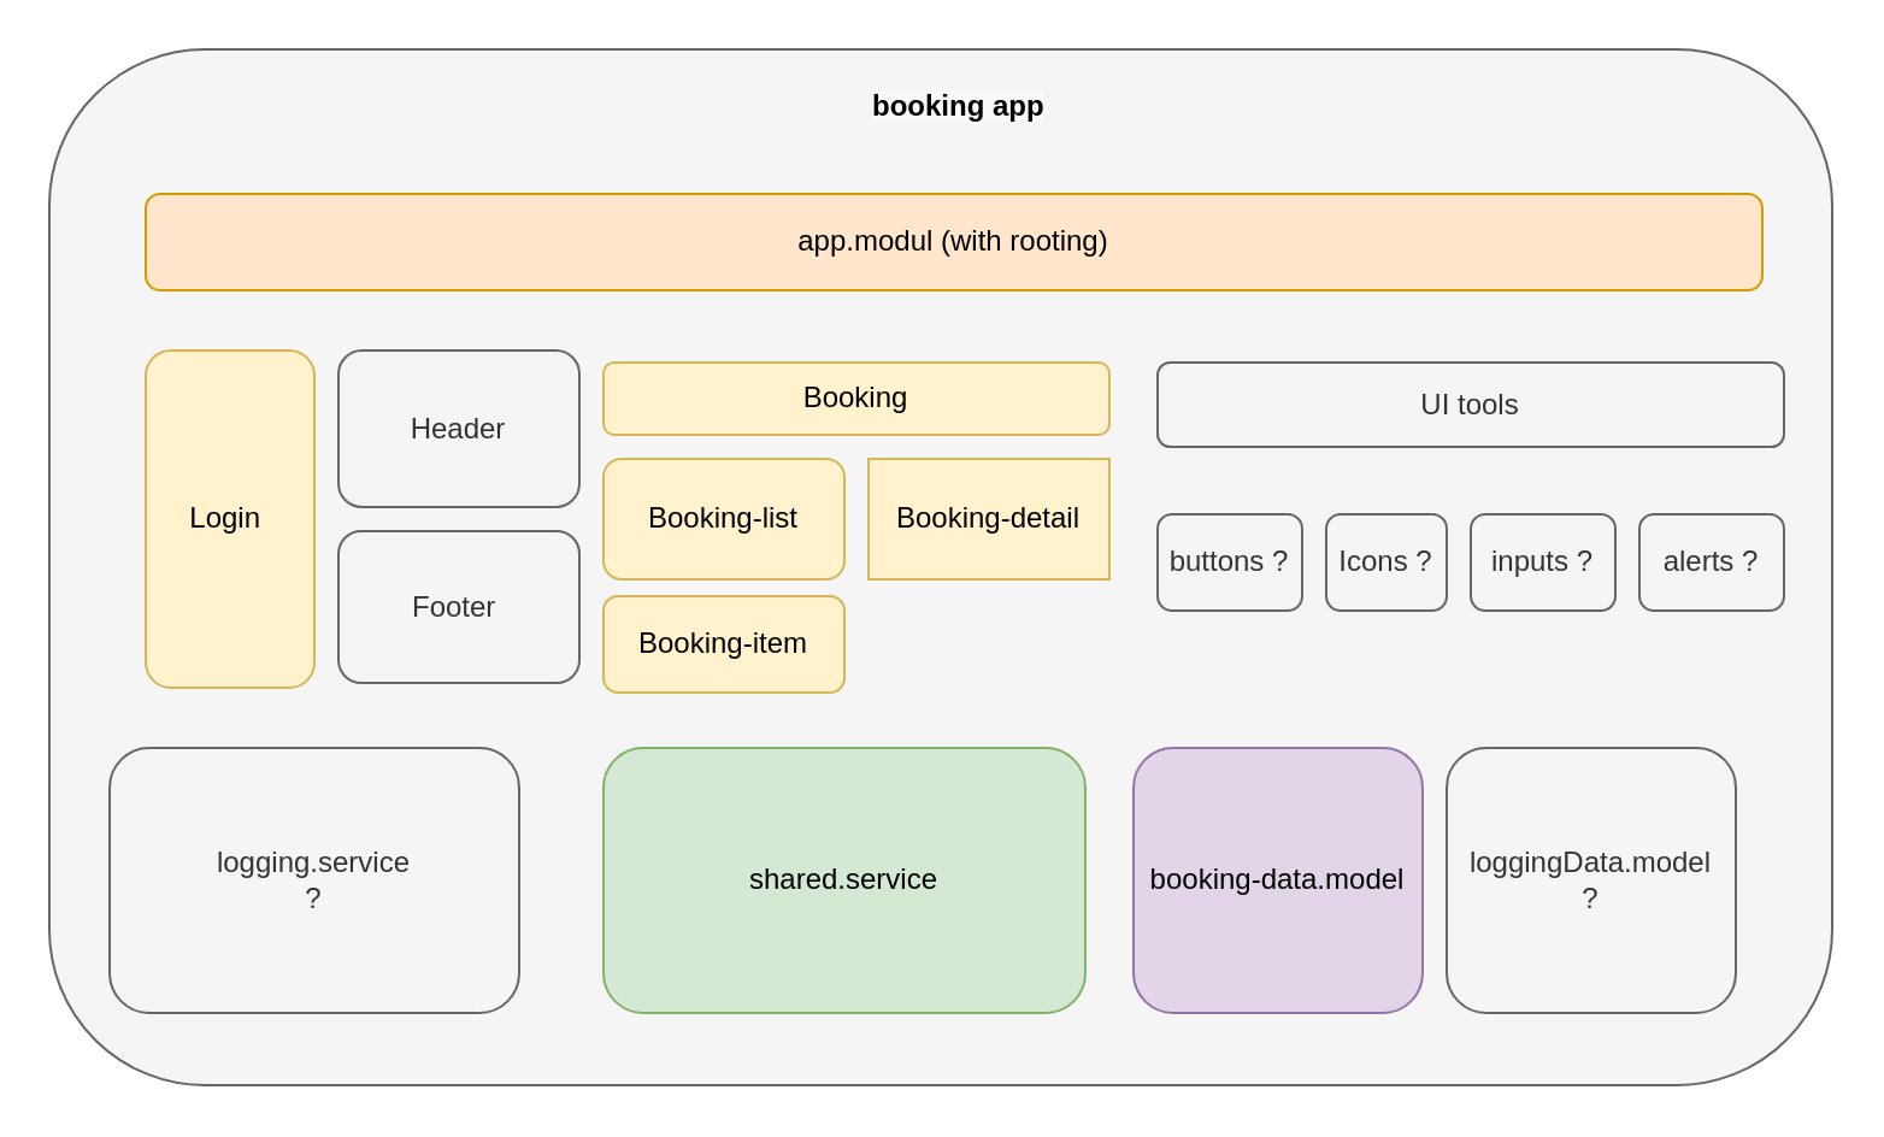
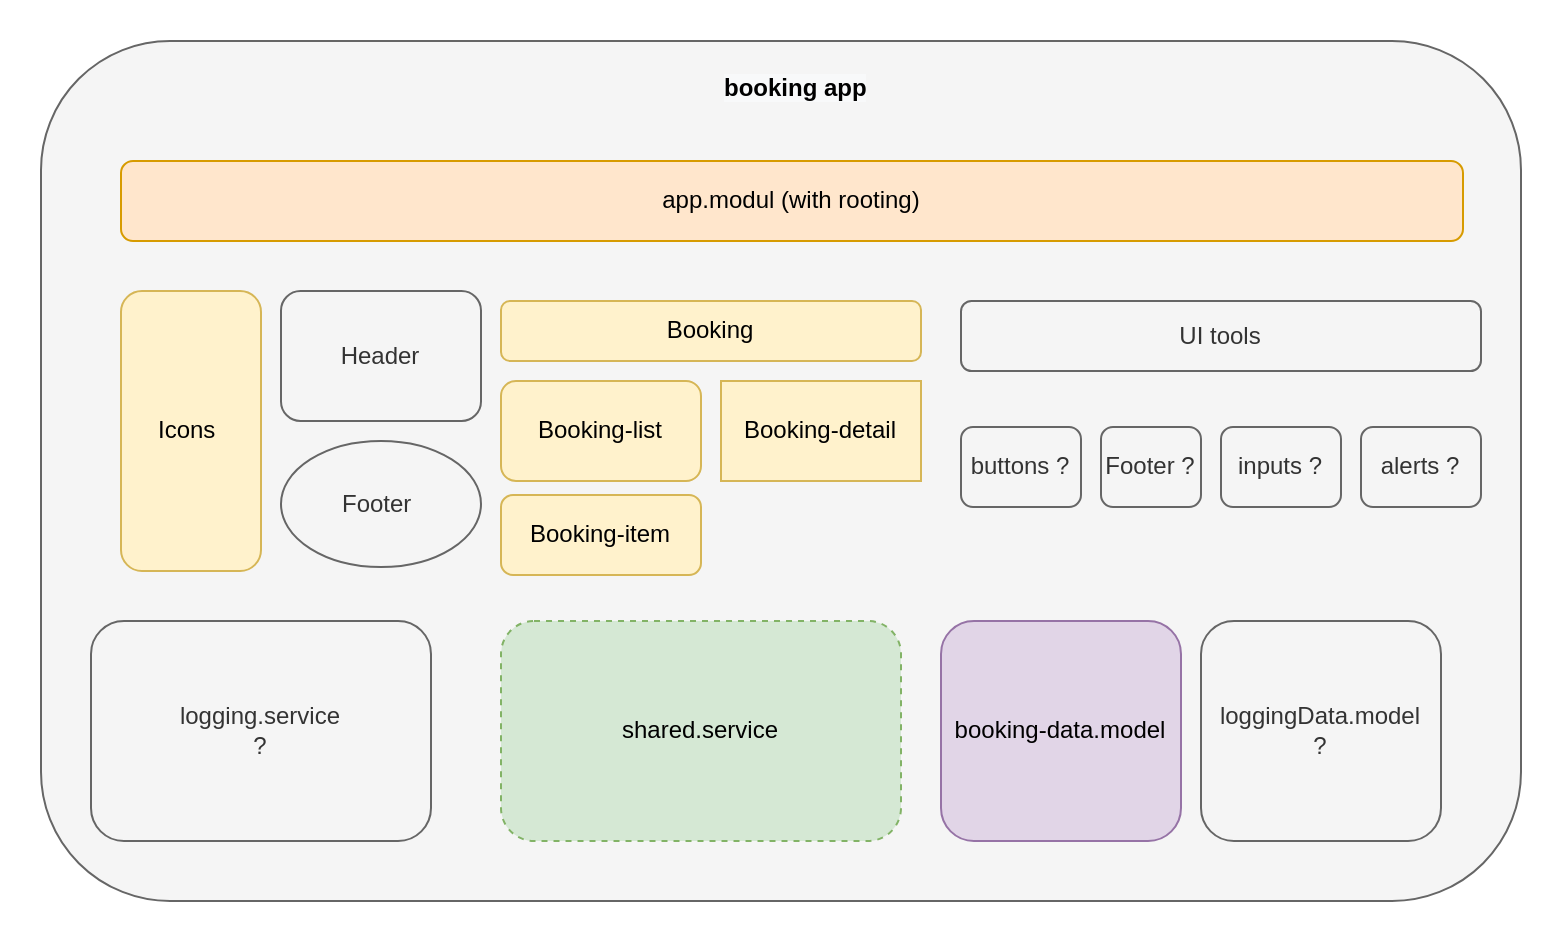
- <mxCell id="3" value="Login&amp;nbsp;" style="rounded=1;whiteSpace=wrap;html=1;fillColor=#fff2cc;strokeColor=#d6b656;" parent="1" vertex="1"><mxGeometry x="60" y="145" width="70" height="140" as="geometry" /></mxCell>
+ <mxCell id="3" value="Icons&amp;nbsp;" style="rounded=1;whiteSpace=wrap;html=1;fillColor=#fff2cc;strokeColor=#d6b656;" parent="1" vertex="1"><mxGeometry x="60" y="145" width="70" height="140" as="geometry" /></mxCell>
- <mxCell id="7" value="Icons ?" style="rounded=1;whiteSpace=wrap;html=1;fillColor=#f5f5f5;fontColor=#333333;strokeColor=#666666;" parent="1" vertex="1"><mxGeometry x="550" y="213" width="50" height="40" as="geometry" /></mxCell>
+ <mxCell id="7" value="Footer ?" style="rounded=1;whiteSpace=wrap;html=1;fillColor=#f5f5f5;fontColor=#333333;strokeColor=#666666;" parent="1" vertex="1"><mxGeometry x="550" y="213" width="50" height="40" as="geometry" /></mxCell>
- <mxCell id="20" value="Footer&amp;nbsp;" style="rounded=1;whiteSpace=wrap;html=1;fillColor=#f5f5f5;fontColor=#333333;strokeColor=#666666;" parent="1" vertex="1"><mxGeometry x="140" y="220" width="100" height="63" as="geometry" /></mxCell>
+ <mxCell id="20" value="Footer&amp;nbsp;" style="ellipse;whiteSpace=wrap;html=1;fillColor=#f5f5f5;fontColor=#333333;strokeColor=#666666;" parent="1" vertex="1"><mxGeometry x="140" y="220" width="100" height="63" as="geometry" /></mxCell>
- <mxCell id="8" value="shared.service" style="rounded=1;whiteSpace=wrap;html=1;fillColor=#d5e8d4;strokeColor=#82b366;" parent="1" vertex="1"><mxGeometry x="250" y="310" width="200" height="110" as="geometry" /></mxCell>
+ <mxCell id="8" value="shared.service" style="rounded=1;whiteSpace=wrap;html=1;fillColor=#d5e8d4;strokeColor=#82b366;dashed=1;" parent="1" vertex="1"><mxGeometry x="250" y="310" width="200" height="110" as="geometry" /></mxCell>
